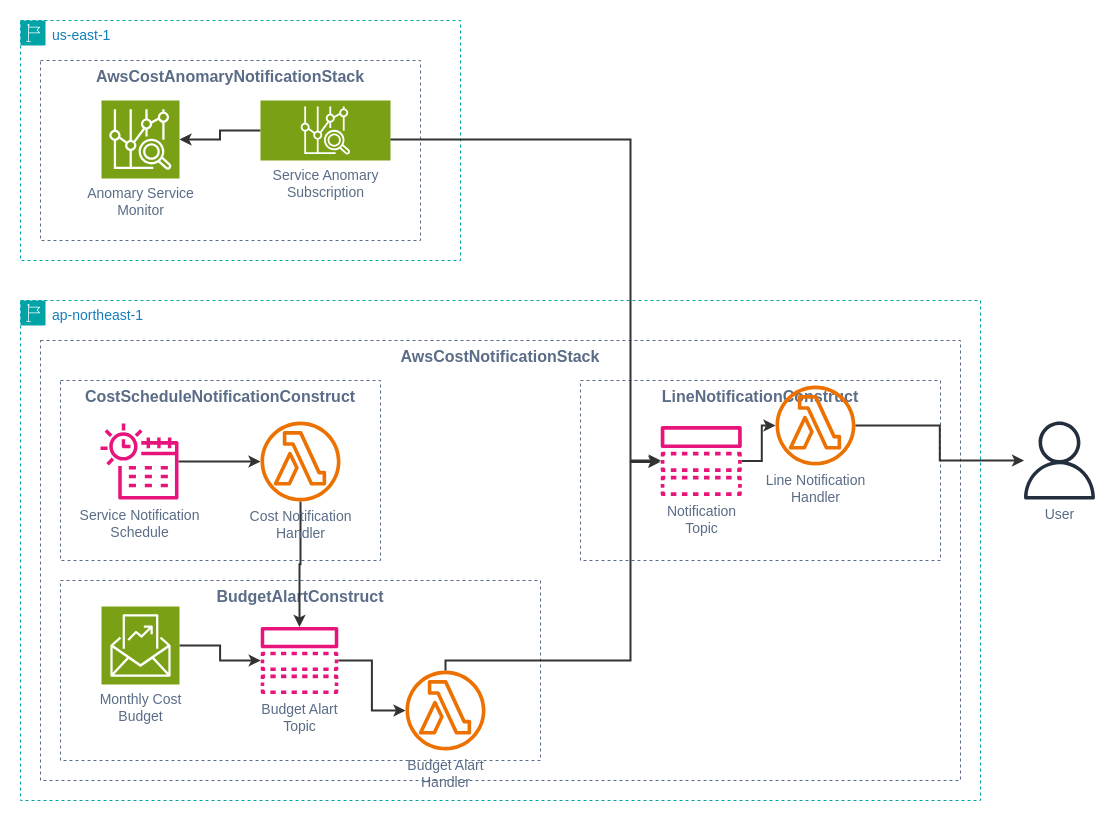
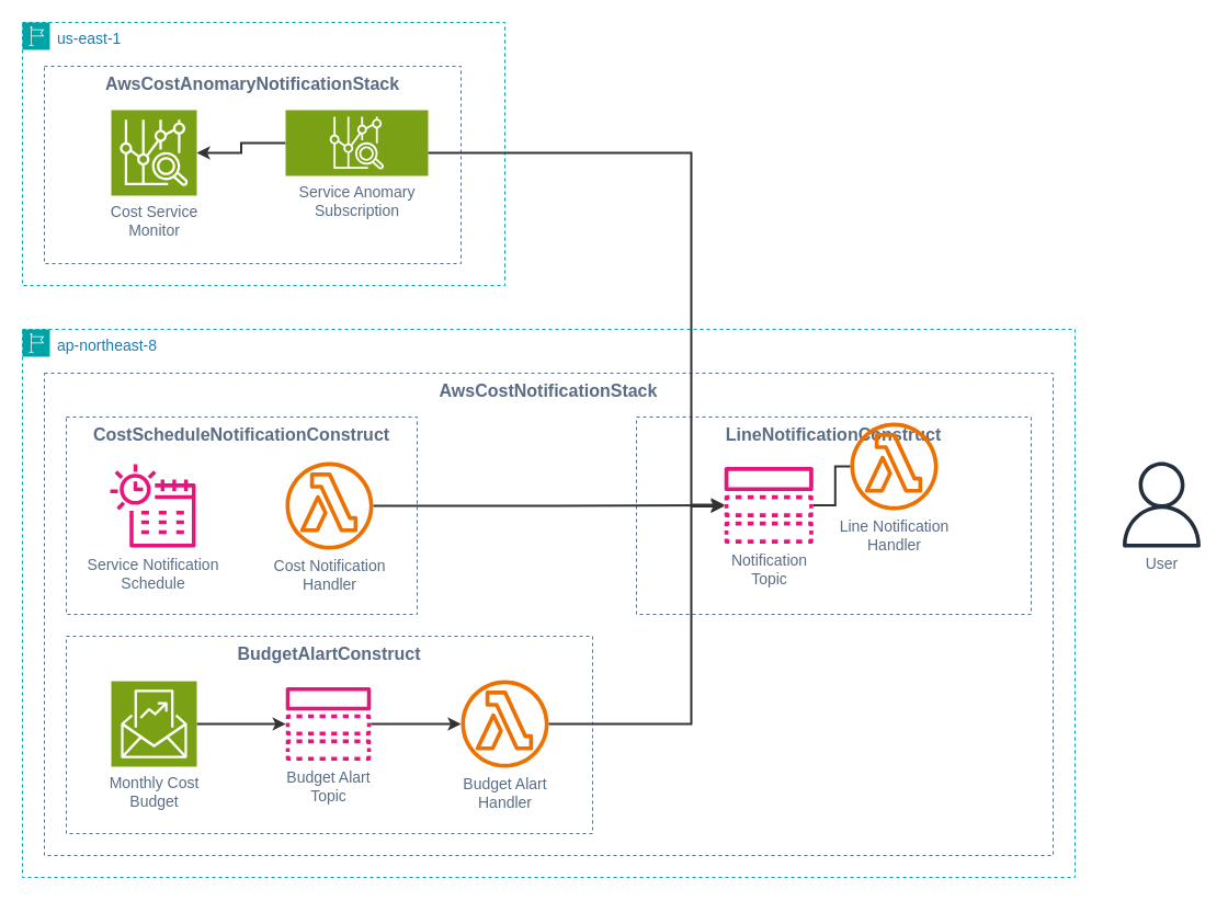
- <mxCell id="23" value="&lt;font color=&quot;#5a6c86&quot; style=&quot;font-size: 14px;&quot;&gt;Anomary Service&lt;/font&gt;&lt;div style=&quot;font-size: 14px;&quot;&gt;&lt;font color=&quot;#5a6c86&quot; style=&quot;font-size: 14px;&quot;&gt;Monitor&lt;/font&gt;&lt;/div&gt;" style="sketch=0;points=[[0,0,0],[0.25,0,0],[0.5,0,0],[0.75,0,0],[1,0,0],[0,1,0],[0.25,1,0],[0.5,1,0],[0.75,1,0],[1,1,0],[0,0.25,0],[0,0.5,0],[0,0.75,0],[1,0.25,0],[1,0.5,0],[1,0.75,0]];outlineConnect=0;fontColor=#232F3E;fillColor=#7AA116;strokeColor=#ffffff;dashed=0;verticalLabelPosition=bottom;verticalAlign=top;align=center;html=1;fontSize=12;fontStyle=0;aspect=fixed;shape=mxgraph.aws4.resourceIcon;resIcon=mxgraph.aws4.cost_explorer;" parent="21" vertex="1"><mxGeometry x="81" y="80" width="78" height="78" as="geometry" /></mxCell>
+ <mxCell id="23" value="&lt;font color=&quot;#5a6c86&quot; style=&quot;font-size: 14px;&quot;&gt;Cost Service&lt;/font&gt;&lt;div style=&quot;font-size: 14px;&quot;&gt;&lt;font color=&quot;#5a6c86&quot; style=&quot;font-size: 14px;&quot;&gt;Monitor&lt;/font&gt;&lt;/div&gt;" style="sketch=0;points=[[0,0,0],[0.25,0,0],[0.5,0,0],[0.75,0,0],[1,0,0],[0,1,0],[0.25,1,0],[0.5,1,0],[0.75,1,0],[1,1,0],[0,0.25,0],[0,0.5,0],[0,0.75,0],[1,0.25,0],[1,0.5,0],[1,0.75,0]];outlineConnect=0;fontColor=#232F3E;fillColor=#7AA116;strokeColor=#ffffff;dashed=0;verticalLabelPosition=bottom;verticalAlign=top;align=center;html=1;fontSize=12;fontStyle=0;aspect=fixed;shape=mxgraph.aws4.resourceIcon;resIcon=mxgraph.aws4.cost_explorer;" parent="21" vertex="1"><mxGeometry x="81" y="80" width="78" height="78" as="geometry" /></mxCell>
- <mxCell id="2" value="&lt;font style=&quot;font-size: 14px;&quot;&gt;ap-northeast-1&lt;/font&gt;" style="points=[[0,0],[0.25,0],[0.5,0],[0.75,0],[1,0],[1,0.25],[1,0.5],[1,0.75],[1,1],[0.75,1],[0.5,1],[0.25,1],[0,1],[0,0.75],[0,0.5],[0,0.25]];outlineConnect=0;gradientColor=none;html=1;whiteSpace=wrap;fontSize=12;fontStyle=0;container=1;pointerEvents=0;collapsible=0;recursiveResize=0;shape=mxgraph.aws4.group;grIcon=mxgraph.aws4.group_region;strokeColor=#00A4A6;fillColor=none;verticalAlign=top;align=left;spacingLeft=30;fontColor=#147EBA;dashed=1;" parent="1" vertex="1"><mxGeometry x="20" y="300" width="960" height="500" as="geometry" /></mxCell>
+ <mxCell id="2" value="&lt;font style=&quot;font-size: 14px;&quot;&gt;ap-northeast-8&lt;/font&gt;" style="points=[[0,0],[0.25,0],[0.5,0],[0.75,0],[1,0],[1,0.25],[1,0.5],[1,0.75],[1,1],[0.75,1],[0.5,1],[0.25,1],[0,1],[0,0.75],[0,0.5],[0,0.25]];outlineConnect=0;gradientColor=none;html=1;whiteSpace=wrap;fontSize=12;fontStyle=0;container=1;pointerEvents=0;collapsible=0;recursiveResize=0;shape=mxgraph.aws4.group;grIcon=mxgraph.aws4.group_region;strokeColor=#00A4A6;fillColor=none;verticalAlign=top;align=left;spacingLeft=30;fontColor=#147EBA;dashed=1;" parent="1" vertex="1"><mxGeometry x="20" y="300" width="960" height="500" as="geometry" /></mxCell>
- <mxCell id="8" style="edgeStyle=orthogonalEdgeStyle;rounded=0;orthogonalLoop=1;jettySize=auto;html=1;strokeWidth=2;strokeColor=#333333;" parent="4" source="7" target="6" edge="1"><mxGeometry relative="1" as="geometry" /></mxCell>
+ <mxCell id="8" style="edgeStyle=orthogonalEdgeStyle;rounded=0;orthogonalLoop=1;jettySize=auto;html=1;strokeWidth=2;strokeColor=#333333;endArrow=none;" parent="4" source="7" target="6" edge="1"><mxGeometry relative="1" as="geometry" /></mxCell>
- <mxCell id="28" style="edgeStyle=orthogonalEdgeStyle;rounded=0;orthogonalLoop=1;jettySize=auto;html=1;strokeWidth=2;strokeColor=#333333;" parent="1" source="6" target="27" edge="1"><mxGeometry relative="1" as="geometry" /></mxCell>
- <mxCell id="13" style="edgeStyle=orthogonalEdgeStyle;rounded=0;orthogonalLoop=1;jettySize=auto;html=1;strokeWidth=2;strokeColor=#333333;" parent="2" source="14" target="19" edge="1"><mxGeometry relative="1" as="geometry" /></mxCell>
- <mxCell id="18" style="edgeStyle=orthogonalEdgeStyle;rounded=0;orthogonalLoop=1;jettySize=auto;html=1;strokeWidth=2;strokeColor=#333333;" parent="2" source="19" target="17" edge="1"><mxGeometry relative="1" as="geometry" /></mxCell>
+ <mxCell id="18" style="edgeStyle=orthogonalEdgeStyle;rounded=0;orthogonalLoop=1;jettySize=auto;html=1;strokeWidth=2;strokeColor=#333333;" parent="2" source="19" target="7" edge="1"><mxGeometry relative="1" as="geometry" /></mxCell>
- <mxCell id="12" value="&lt;font color=&quot;#5a6c86&quot; style=&quot;font-size: 14px;&quot;&gt;Monthly Cost&lt;/font&gt;&lt;div style=&quot;font-size: 14px;&quot;&gt;&lt;font color=&quot;#5a6c86&quot; style=&quot;font-size: 14px;&quot;&gt;Budget&lt;/font&gt;&lt;/div&gt;" style="sketch=0;points=[[0,0,0],[0.25,0,0],[0.5,0,0],[0.75,0,0],[1,0,0],[0,1,0],[0.25,1,0],[0.5,1,0],[0.75,1,0],[1,1,0],[0,0.25,0],[0,0.5,0],[0,0.75,0],[1,0.25,0],[1,0.5,0],[1,0.75,0]];outlineConnect=0;fontColor=#232F3E;fillColor=#7AA116;strokeColor=#ffffff;dashed=0;verticalLabelPosition=bottom;verticalAlign=top;align=center;html=1;fontSize=12;fontStyle=0;aspect=fixed;shape=mxgraph.aws4.resourceIcon;resIcon=mxgraph.aws4.budgets_2;" parent="2" vertex="1"><mxGeometry x="81" y="306" width="78" height="78" as="geometry" /></mxCell>
+ <mxCell id="12" value="&lt;font color=&quot;#5a6c86&quot; style=&quot;font-size: 14px;&quot;&gt;Monthly Cost&lt;/font&gt;&lt;div style=&quot;font-size: 14px;&quot;&gt;&lt;font color=&quot;#5a6c86&quot; style=&quot;font-size: 14px;&quot;&gt;Budget&lt;/font&gt;&lt;/div&gt;" style="sketch=0;points=[[0,0,0],[0.25,0,0],[0.5,0,0],[0.75,0,0],[1,0,0],[0,1,0],[0.25,1,0],[0.5,1,0],[0.75,1,0],[1,1,0],[0,0.25,0],[0,0.5,0],[0,0.75,0],[1,0.25,0],[1,0.5,0],[1,0.75,0]];outlineConnect=0;fontColor=#232F3E;fillColor=#7AA116;strokeColor=#ffffff;dashed=0;verticalLabelPosition=bottom;verticalAlign=top;align=center;html=1;fontSize=12;fontStyle=0;aspect=fixed;shape=mxgraph.aws4.resourceIcon;resIcon=mxgraph.aws4.budgets_2;" parent="2" vertex="1"><mxGeometry x="81" y="321" width="78" height="78" as="geometry" /></mxCell>
- <mxCell id="15" value="&lt;font color=&quot;#5a6c86&quot; style=&quot;font-size: 14px;&quot;&gt;Budget Alart&lt;/font&gt;&lt;div style=&quot;font-size: 14px;&quot;&gt;&lt;font color=&quot;#5a6c86&quot; style=&quot;font-size: 14px;&quot;&gt;Handler&lt;/font&gt;&lt;/div&gt;" style="sketch=0;outlineConnect=0;fontColor=#232F3E;gradientColor=none;fillColor=#ED7100;strokeColor=none;dashed=0;verticalLabelPosition=bottom;verticalAlign=top;align=center;html=1;fontSize=12;fontStyle=0;aspect=fixed;pointerEvents=1;shape=mxgraph.aws4.lambda_function;" parent="2" vertex="1"><mxGeometry x="385" y="370" width="80" height="80" as="geometry" /></mxCell>
+ <mxCell id="15" value="&lt;font color=&quot;#5a6c86&quot; style=&quot;font-size: 14px;&quot;&gt;Budget Alart&lt;/font&gt;&lt;div style=&quot;font-size: 14px;&quot;&gt;&lt;font color=&quot;#5a6c86&quot; style=&quot;font-size: 14px;&quot;&gt;Handler&lt;/font&gt;&lt;/div&gt;" style="sketch=0;outlineConnect=0;fontColor=#232F3E;gradientColor=none;fillColor=#ED7100;strokeColor=none;dashed=0;verticalLabelPosition=bottom;verticalAlign=top;align=center;html=1;fontSize=12;fontStyle=0;aspect=fixed;pointerEvents=1;shape=mxgraph.aws4.lambda_function;" parent="2" vertex="1"><mxGeometry x="400" y="320" width="80" height="80" as="geometry" /></mxCell>
